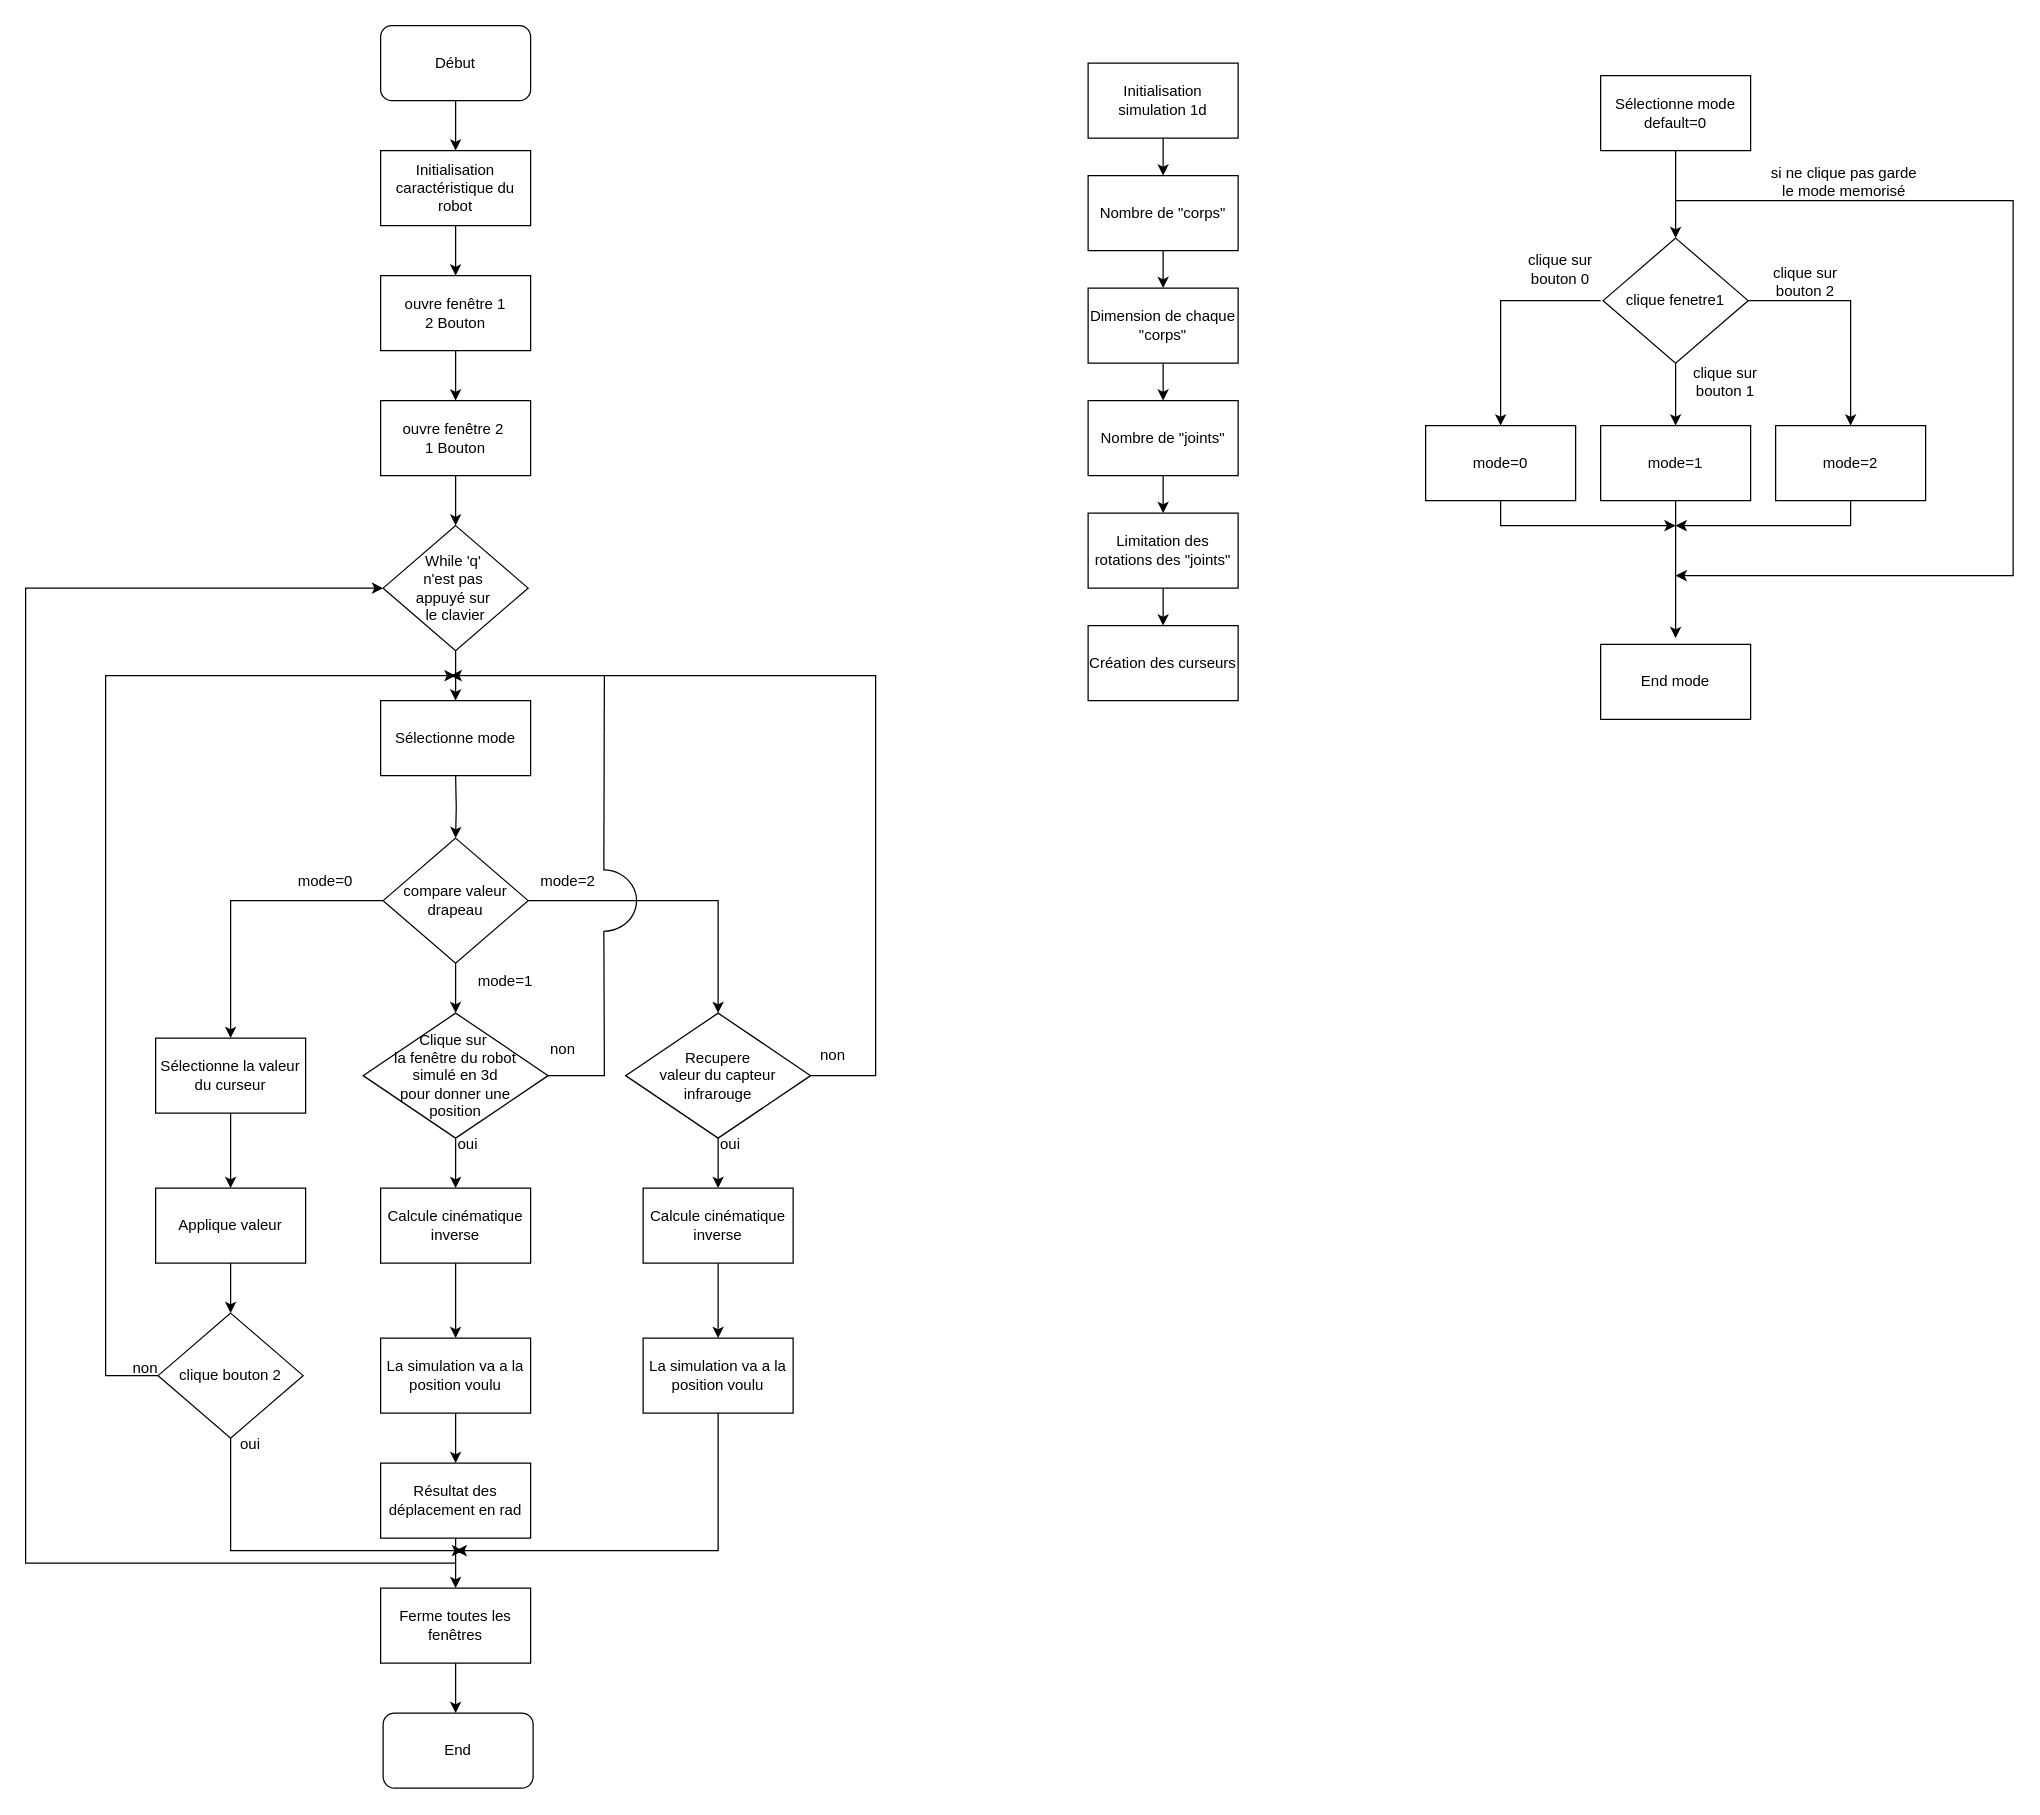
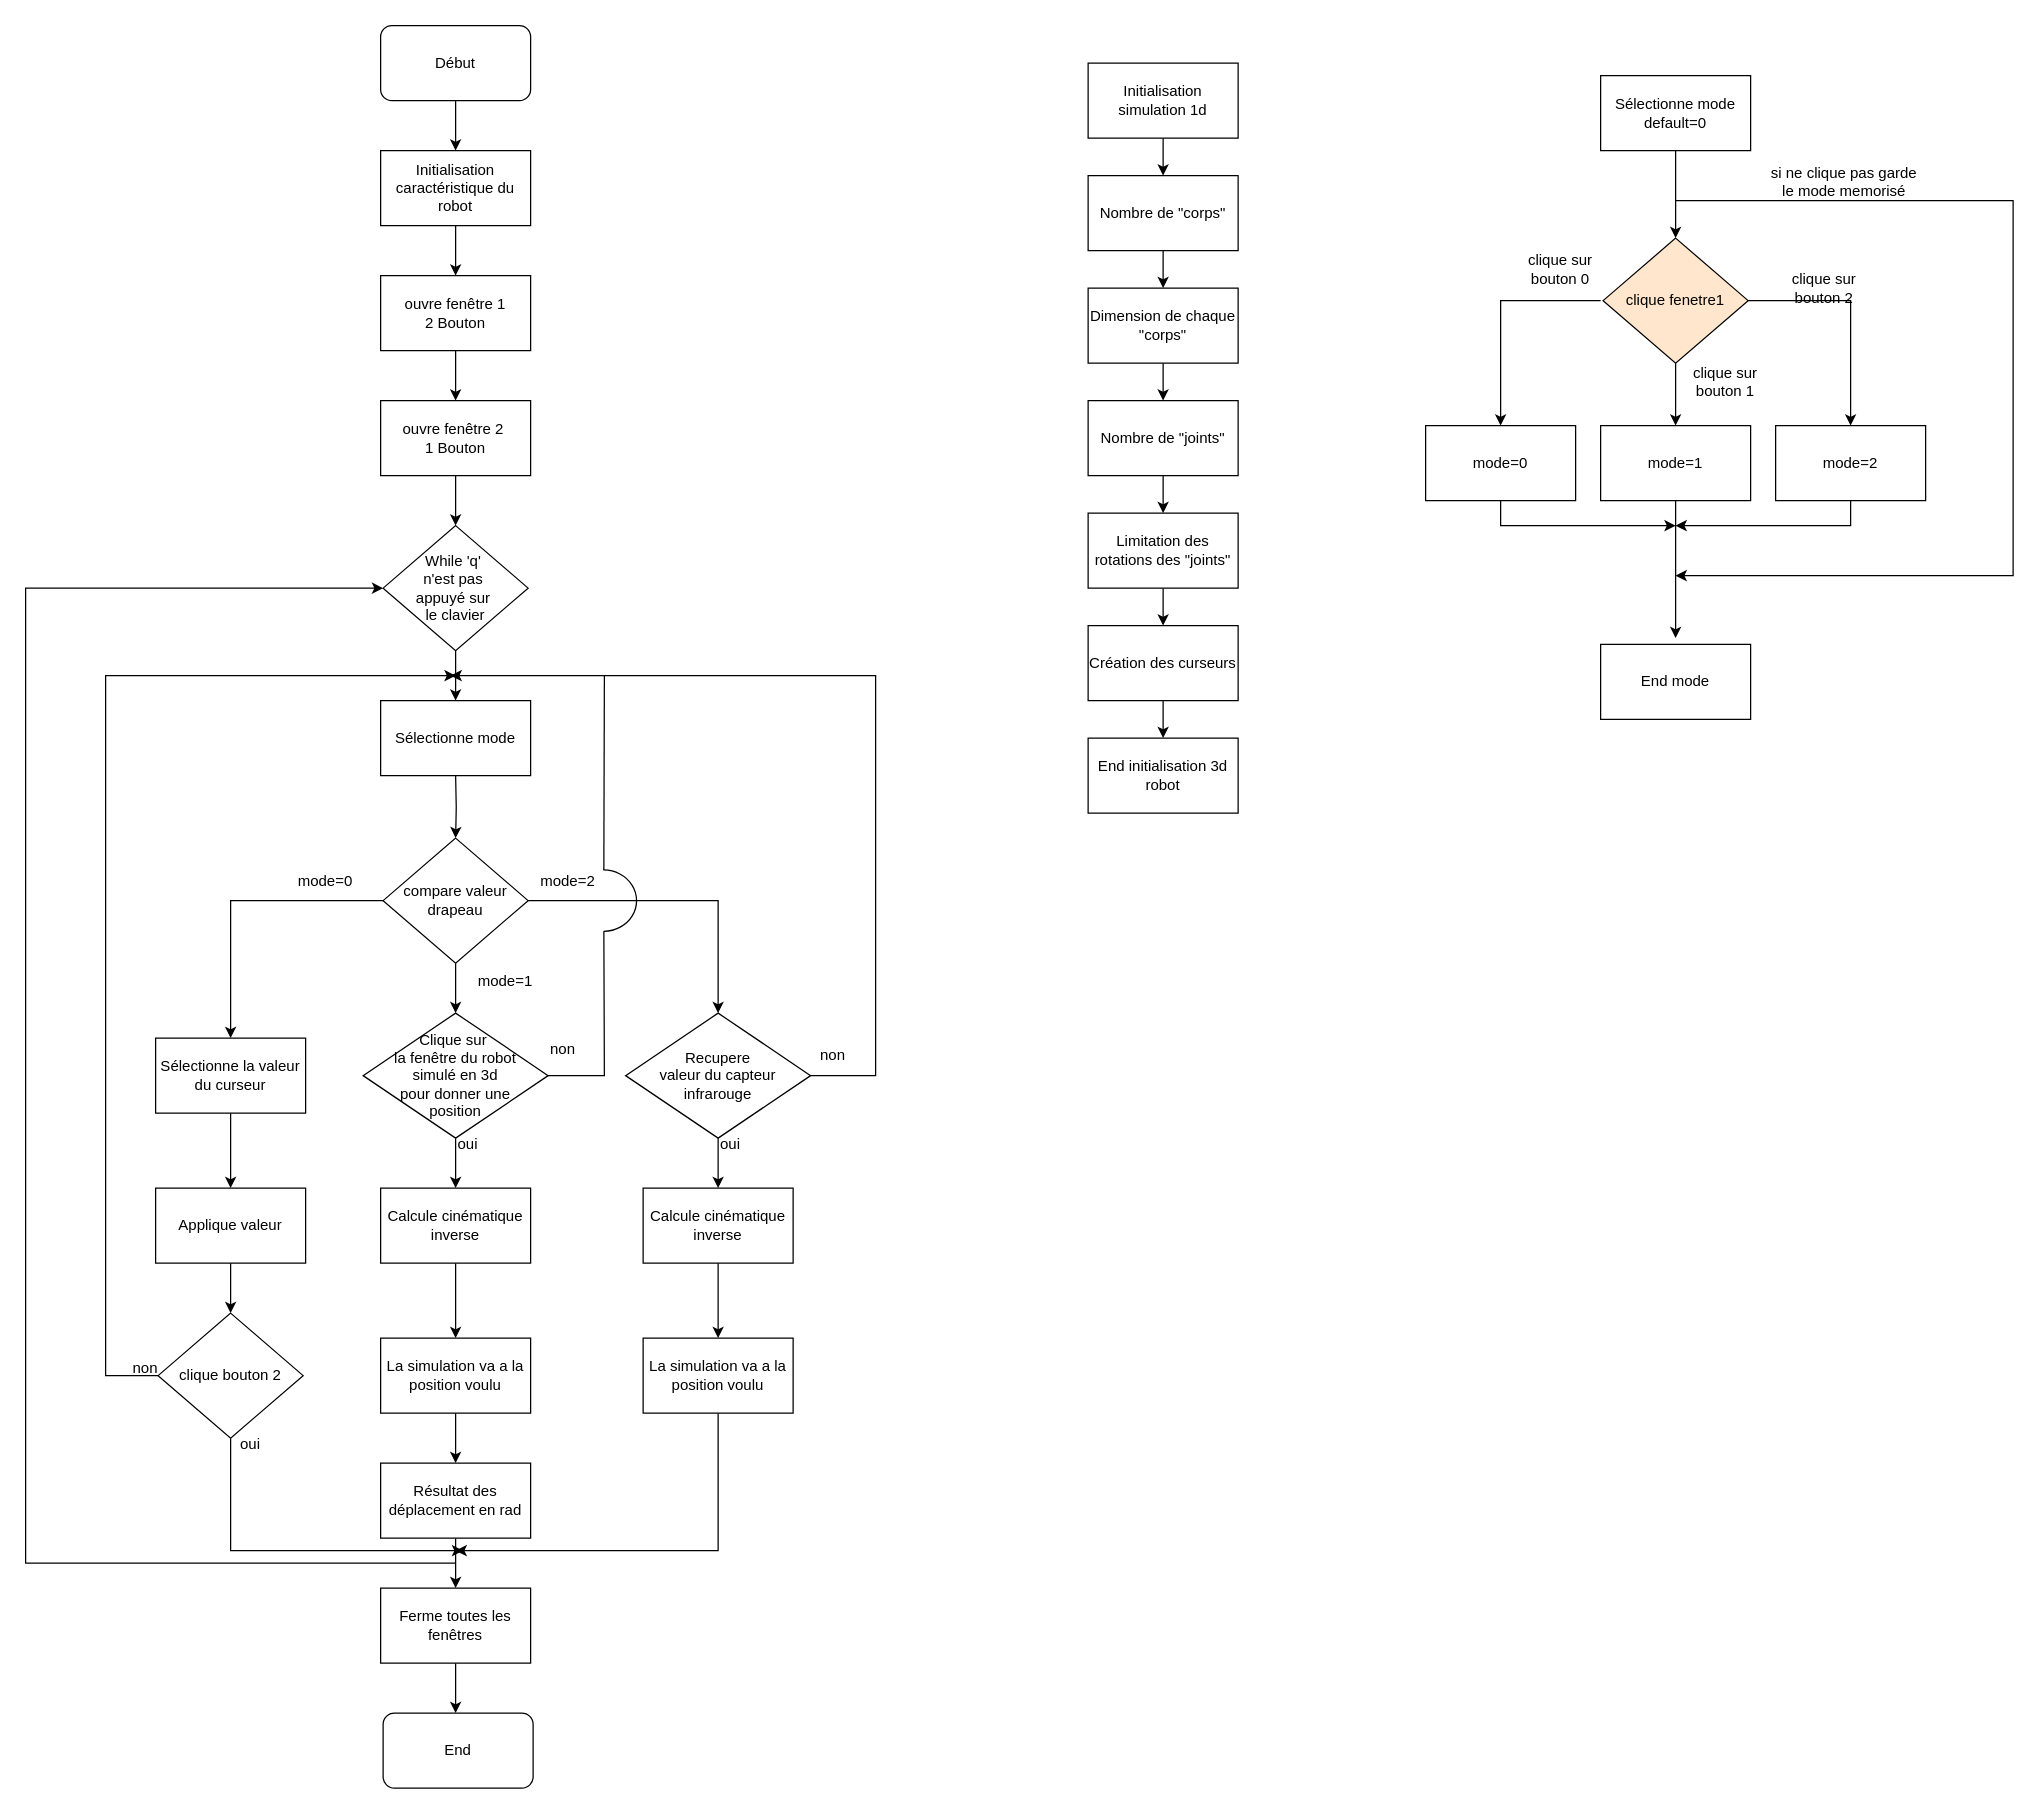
- <mxCell id="58" value="clique sur bouton 2" style="text;html=1;align=center;verticalAlign=middle;whiteSpace=wrap;rounded=0;" vertex="1" parent="1"><mxGeometry x="1414" y="210" width="60" height="30" as="geometry" /></mxCell>
+ <mxCell id="58" value="clique sur bouton 2" style="text;html=1;align=center;verticalAlign=middle;whiteSpace=wrap;rounded=0;" vertex="1" parent="1"><mxGeometry x="1429" y="215" width="60" height="30" as="geometry" /></mxCell>
- <mxCell id="49" value="&lt;div&gt;clique fenetre1&lt;br&gt;&lt;/div&gt;" style="rhombus;whiteSpace=wrap;html=1;" vertex="1" parent="1"><mxGeometry x="1282" y="190" width="116" height="100" as="geometry" /></mxCell>
+ <mxCell id="49" value="&lt;div&gt;clique fenetre1&lt;br&gt;&lt;/div&gt;" style="rhombus;whiteSpace=wrap;html=1;fillColor=#ffe6cc;" vertex="1" parent="1"><mxGeometry x="1282" y="190" width="116" height="100" as="geometry" /></mxCell>
+ <mxCell id="81" style="edgeStyle=orthogonalEdgeStyle;rounded=0;orthogonalLoop=1;jettySize=auto;html=1;exitX=0.5;exitY=1;exitDx=0;exitDy=0;entryX=0.5;entryY=0;entryDx=0;entryDy=0;" edge="1" parent="1" source="82" target="83"><mxGeometry relative="1" as="geometry" /></mxCell>
+ <mxCell id="83" value="End initialisation 3d robot " style="rounded=0;whiteSpace=wrap;html=1;" vertex="1" parent="1"><mxGeometry x="870" y="590" width="120" height="60" as="geometry" /></mxCell>
